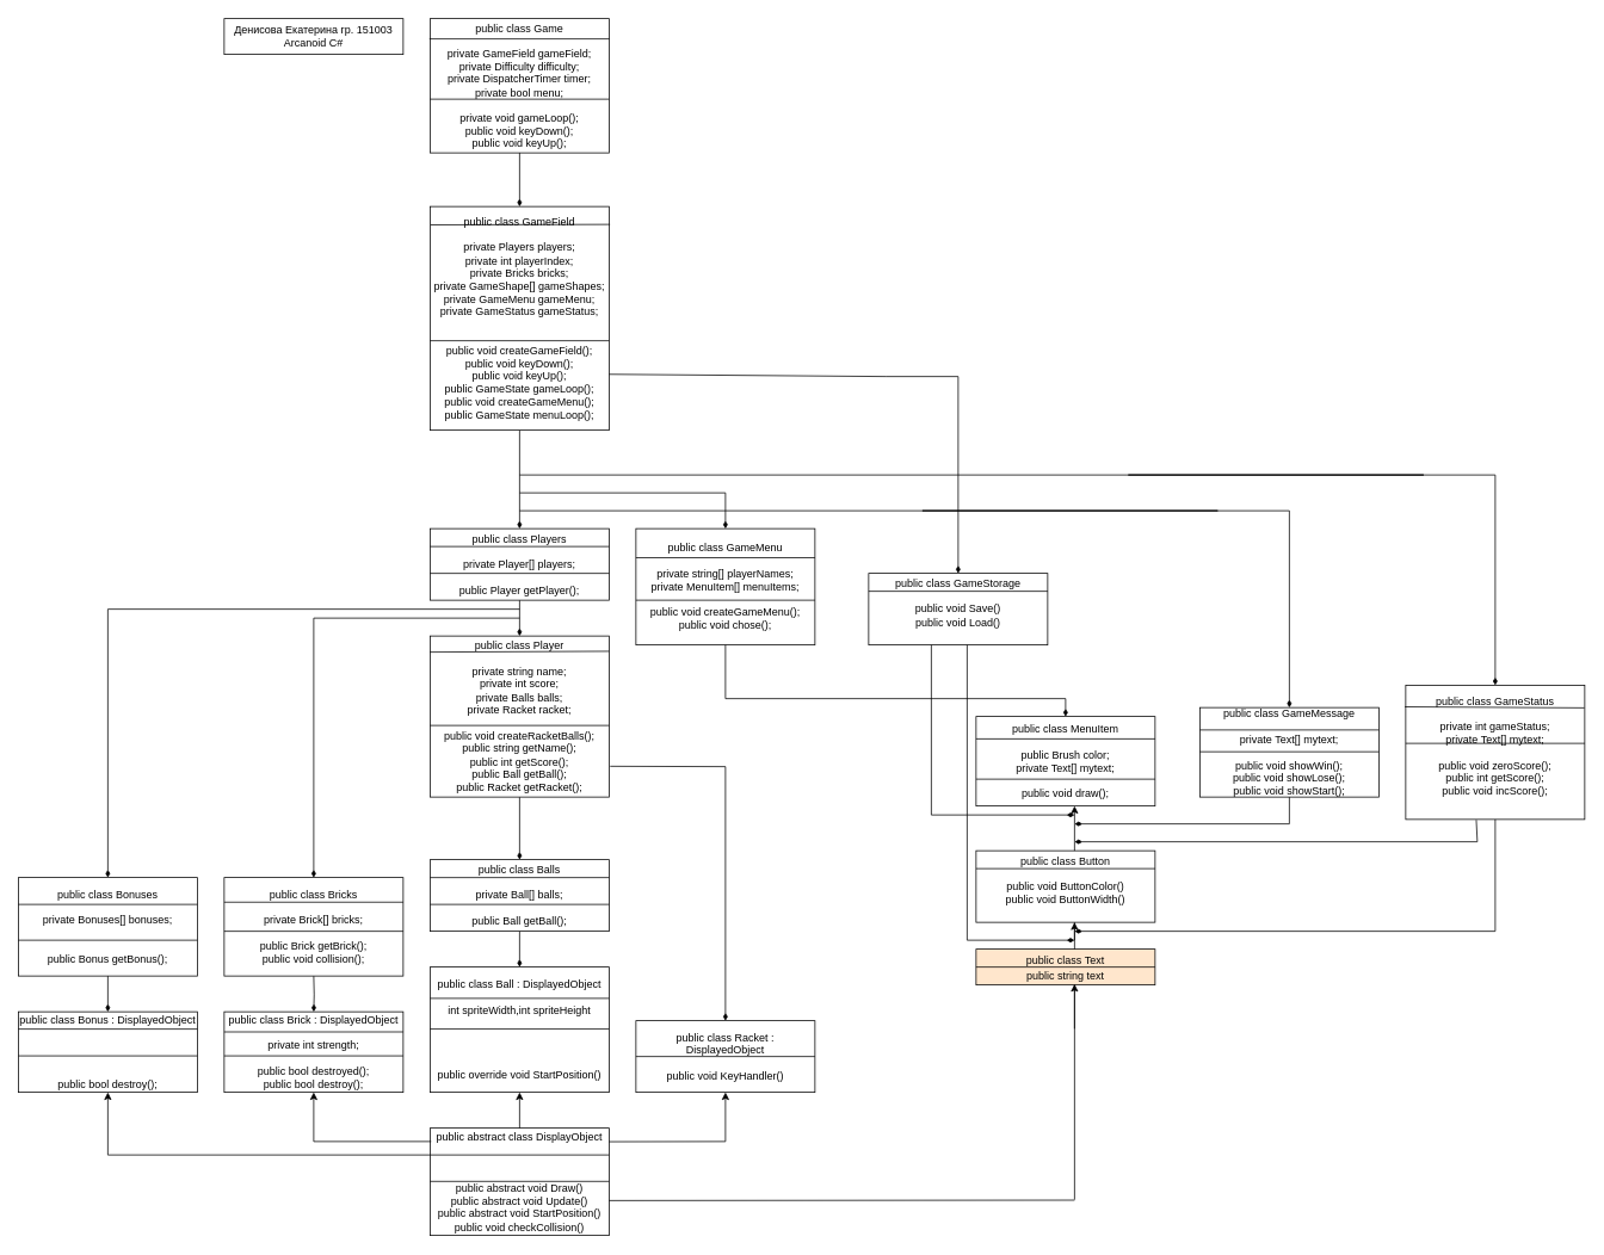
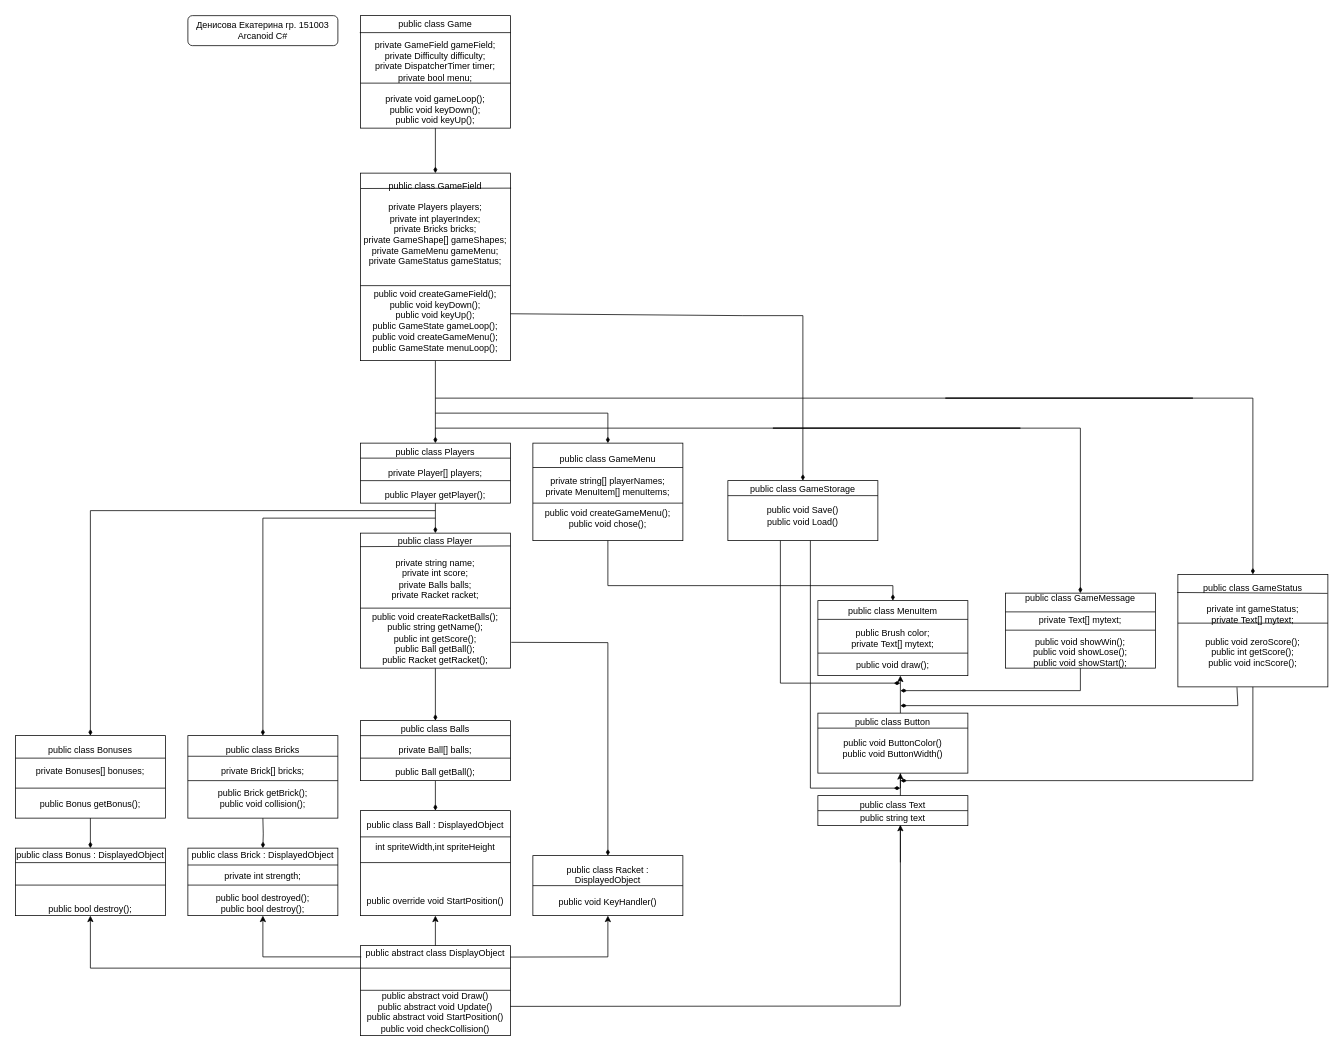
- <mxCell id="16" value="Денисова Екатерина гр. 151003&lt;br&gt;Arcanoid C#" style="rounded=0;whiteSpace=wrap;html=1;" parent="1" vertex="1"><mxGeometry x="250" width="200" height="40" as="geometry" y="20" /></mxCell>
+ <mxCell id="16" value="Денисова Екатерина гр. 151003&lt;br&gt;Arcanoid C#" style="whiteSpace=wrap;html=1;rounded=1;" parent="1" vertex="1"><mxGeometry x="250" width="200" height="40" as="geometry" y="20" /></mxCell>
- <mxCell id="53" value="public class Text&lt;br&gt;&lt;div&gt;&lt;br&gt;&lt;/div&gt;" style="rounded=0;whiteSpace=wrap;html=1;fillColor=#ffe6cc;" parent="1" vertex="1"><mxGeometry x="1090" y="1060" width="200" height="40" as="geometry" /></mxCell>
+ <mxCell id="53" value="public class Text&lt;br&gt;&lt;div&gt;&lt;br&gt;&lt;/div&gt;" style="rounded=0;whiteSpace=wrap;html=1;" parent="1" vertex="1"><mxGeometry x="1090" y="1060" width="200" height="40" as="geometry" /></mxCell>
